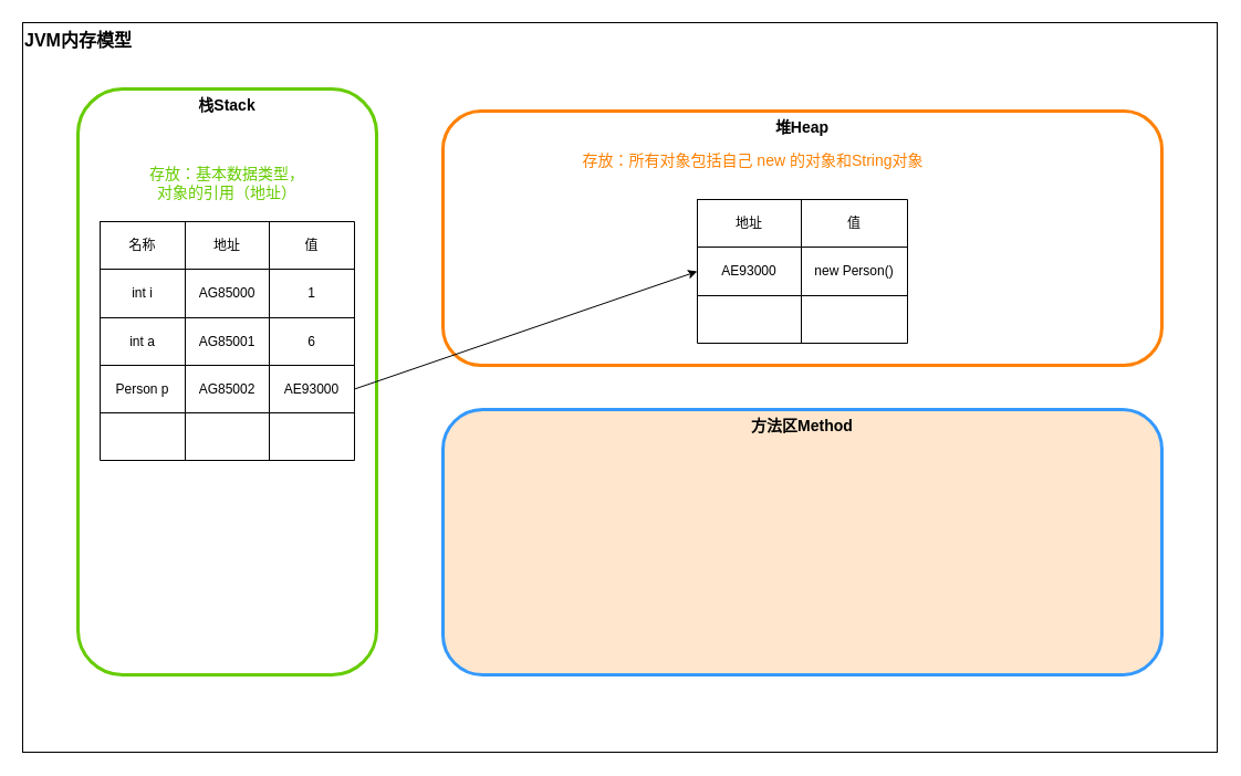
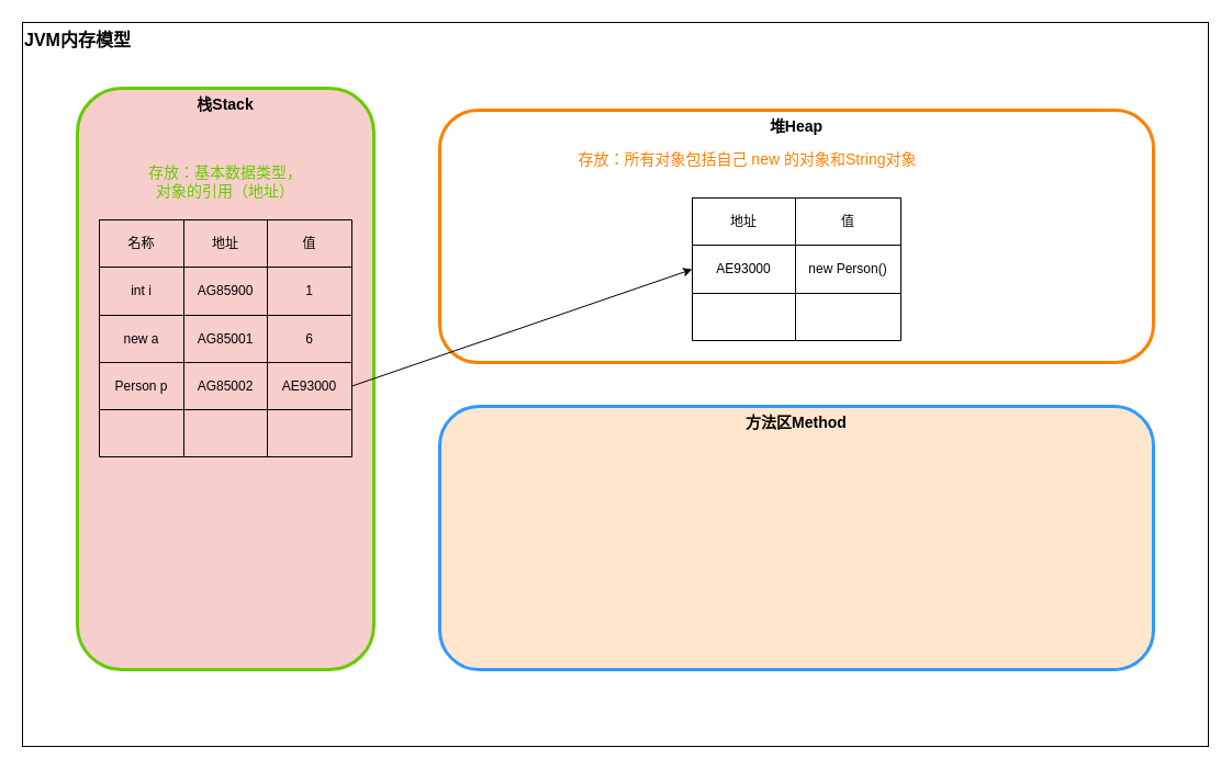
- <mxCell id="13" value="AG85000" style="shape=partialRectangle;html=1;whiteSpace=wrap;connectable=0;fillColor=none;top=0;left=0;bottom=0;right=0;overflow=hidden;" vertex="1" parent="11"><mxGeometry x="77" width="76" height="44" as="geometry" /></mxCell>
+ <mxCell id="13" value="AG85900" style="shape=partialRectangle;html=1;whiteSpace=wrap;connectable=0;fillColor=none;top=0;left=0;bottom=0;right=0;overflow=hidden;" vertex="1" parent="11"><mxGeometry x="77" width="76" height="44" as="geometry" /></mxCell>
- <mxCell id="16" value="int a" style="shape=partialRectangle;html=1;whiteSpace=wrap;connectable=0;fillColor=none;top=0;left=0;bottom=0;right=0;overflow=hidden;" vertex="1" parent="15"><mxGeometry width="77" height="43" as="geometry" /></mxCell>
+ <mxCell id="16" value="new a" style="shape=partialRectangle;html=1;whiteSpace=wrap;connectable=0;fillColor=none;top=0;left=0;bottom=0;right=0;overflow=hidden;" vertex="1" parent="15"><mxGeometry width="77" height="43" as="geometry" /></mxCell>
- <mxCell id="3" value="栈Stack" style="rounded=1;whiteSpace=wrap;html=1;fontSize=14;verticalAlign=top;align=center;fontStyle=1;strokeWidth=3;strokeColor=#66CC00;" vertex="1" parent="1"><mxGeometry x="70" y="80" width="270" height="530" as="geometry" /></mxCell>
+ <mxCell id="3" value="栈Stack" style="rounded=1;whiteSpace=wrap;html=1;fontSize=14;verticalAlign=top;align=center;fontStyle=1;strokeWidth=3;strokeColor=#66CC00;fillColor=#f8cecc;" vertex="1" parent="1"><mxGeometry x="70" y="80" width="270" height="530" as="geometry" /></mxCell>
